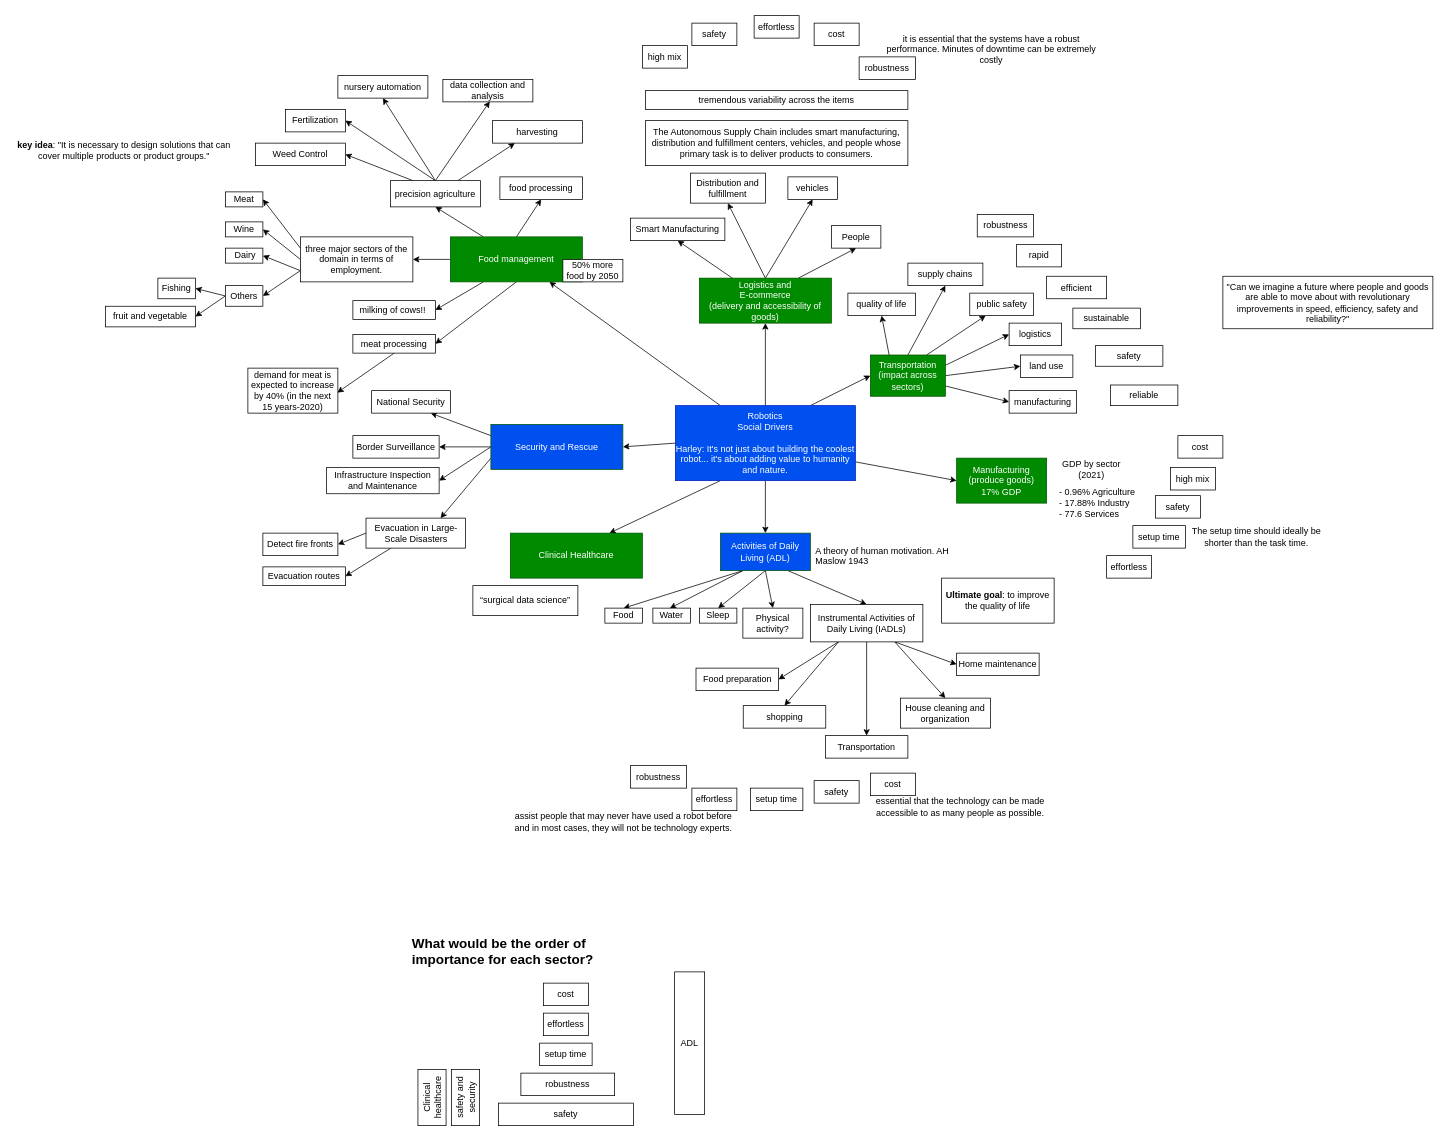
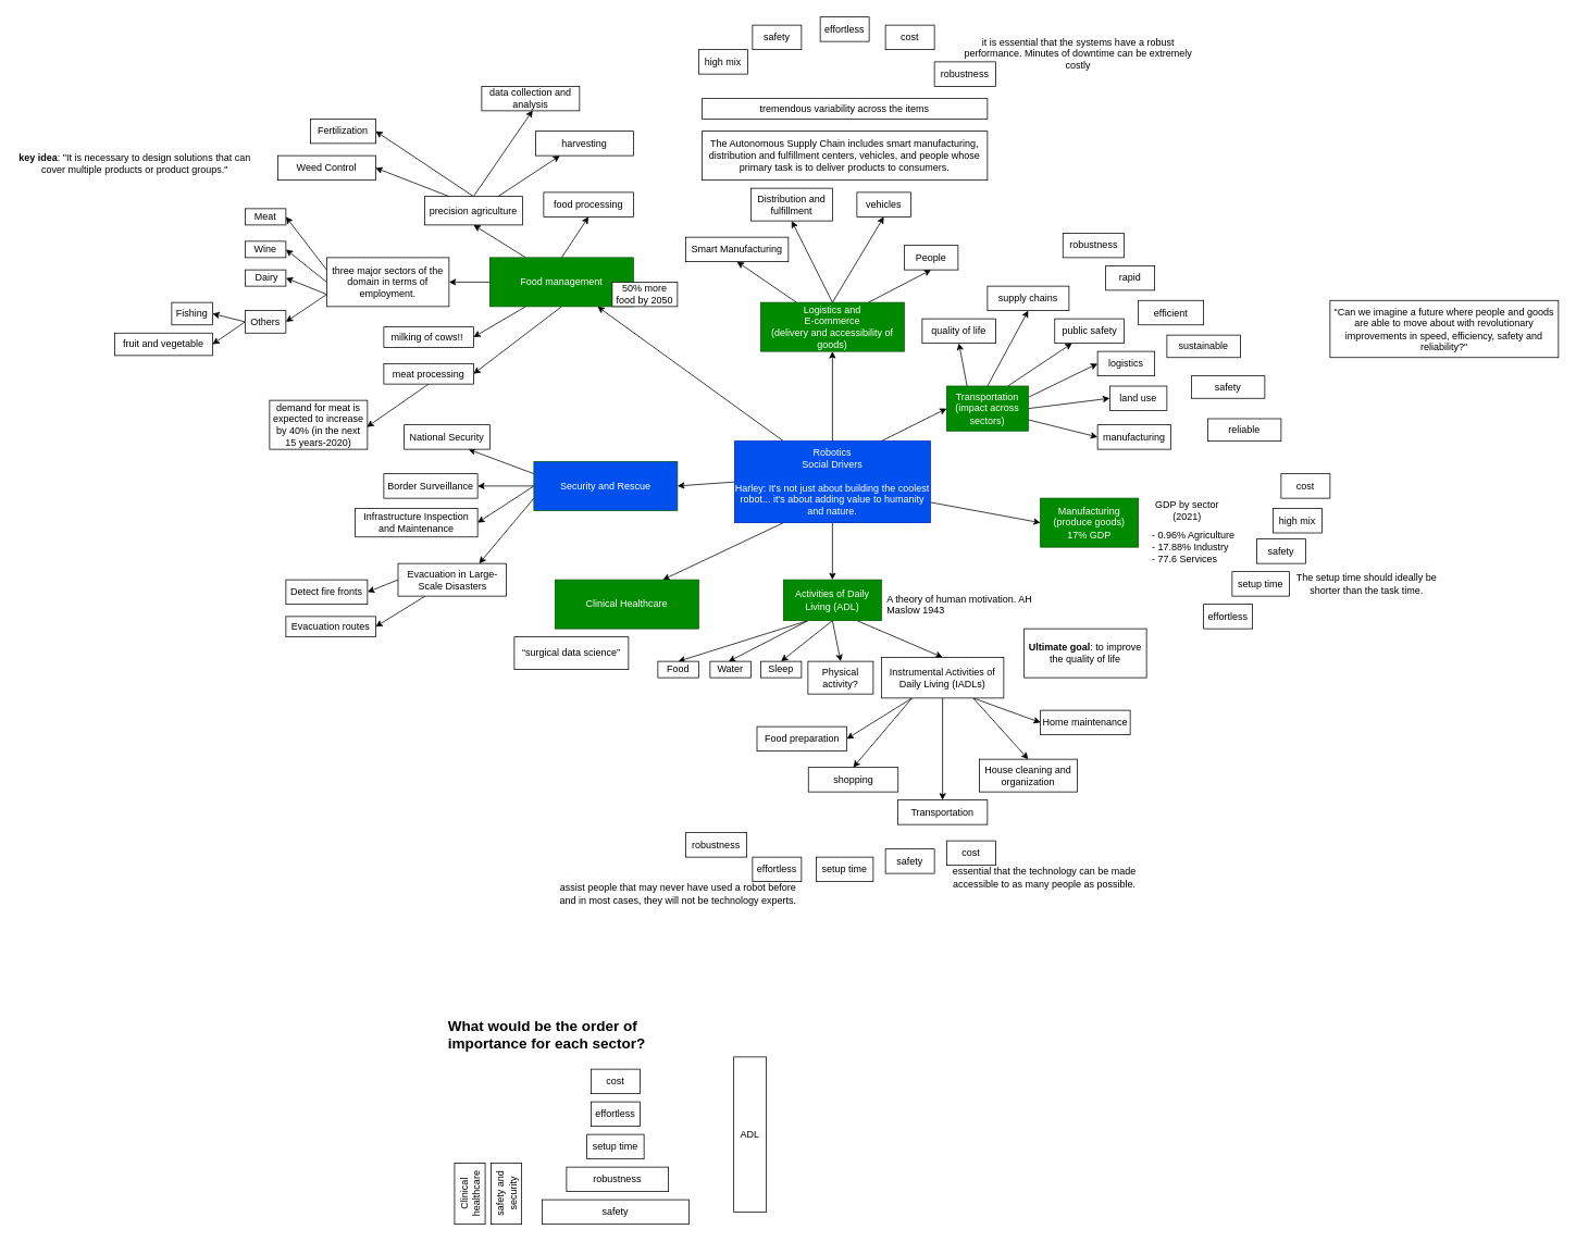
- <mxCell id="99" value="nursery automation" style="rounded=0;whiteSpace=wrap;html=1;strokeColor=default;fillColor=default;" vertex="1" parent="1"><mxGeometry x="450" y="100" width="120" height="30" as="geometry" /></mxCell>
- <mxCell id="92" style="edgeStyle=none;rounded=0;orthogonalLoop=1;jettySize=auto;html=1;exitX=0.5;exitY=0;exitDx=0;exitDy=0;entryX=0.5;entryY=1;entryDx=0;entryDy=0;" edge="1" parent="1" source="97" target="99"><mxGeometry relative="1" as="geometry" /></mxCell>
- <mxCell id="60" value="Activities of Daily Living (ADL)" style="rounded=0;whiteSpace=wrap;html=1;strokeColor=#005700;fillColor=#0050ef;fontColor=#ffffff;" vertex="1" parent="1"><mxGeometry x="960" y="710" width="120" height="50" as="geometry" /></mxCell>
+ <mxCell id="60" value="Activities of Daily Living (ADL)" style="rounded=0;whiteSpace=wrap;html=1;strokeColor=#005700;fillColor=#008a00;fontColor=#ffffff;" vertex="1" parent="1"><mxGeometry x="960" y="710" width="120" height="50" as="geometry" /></mxCell>
